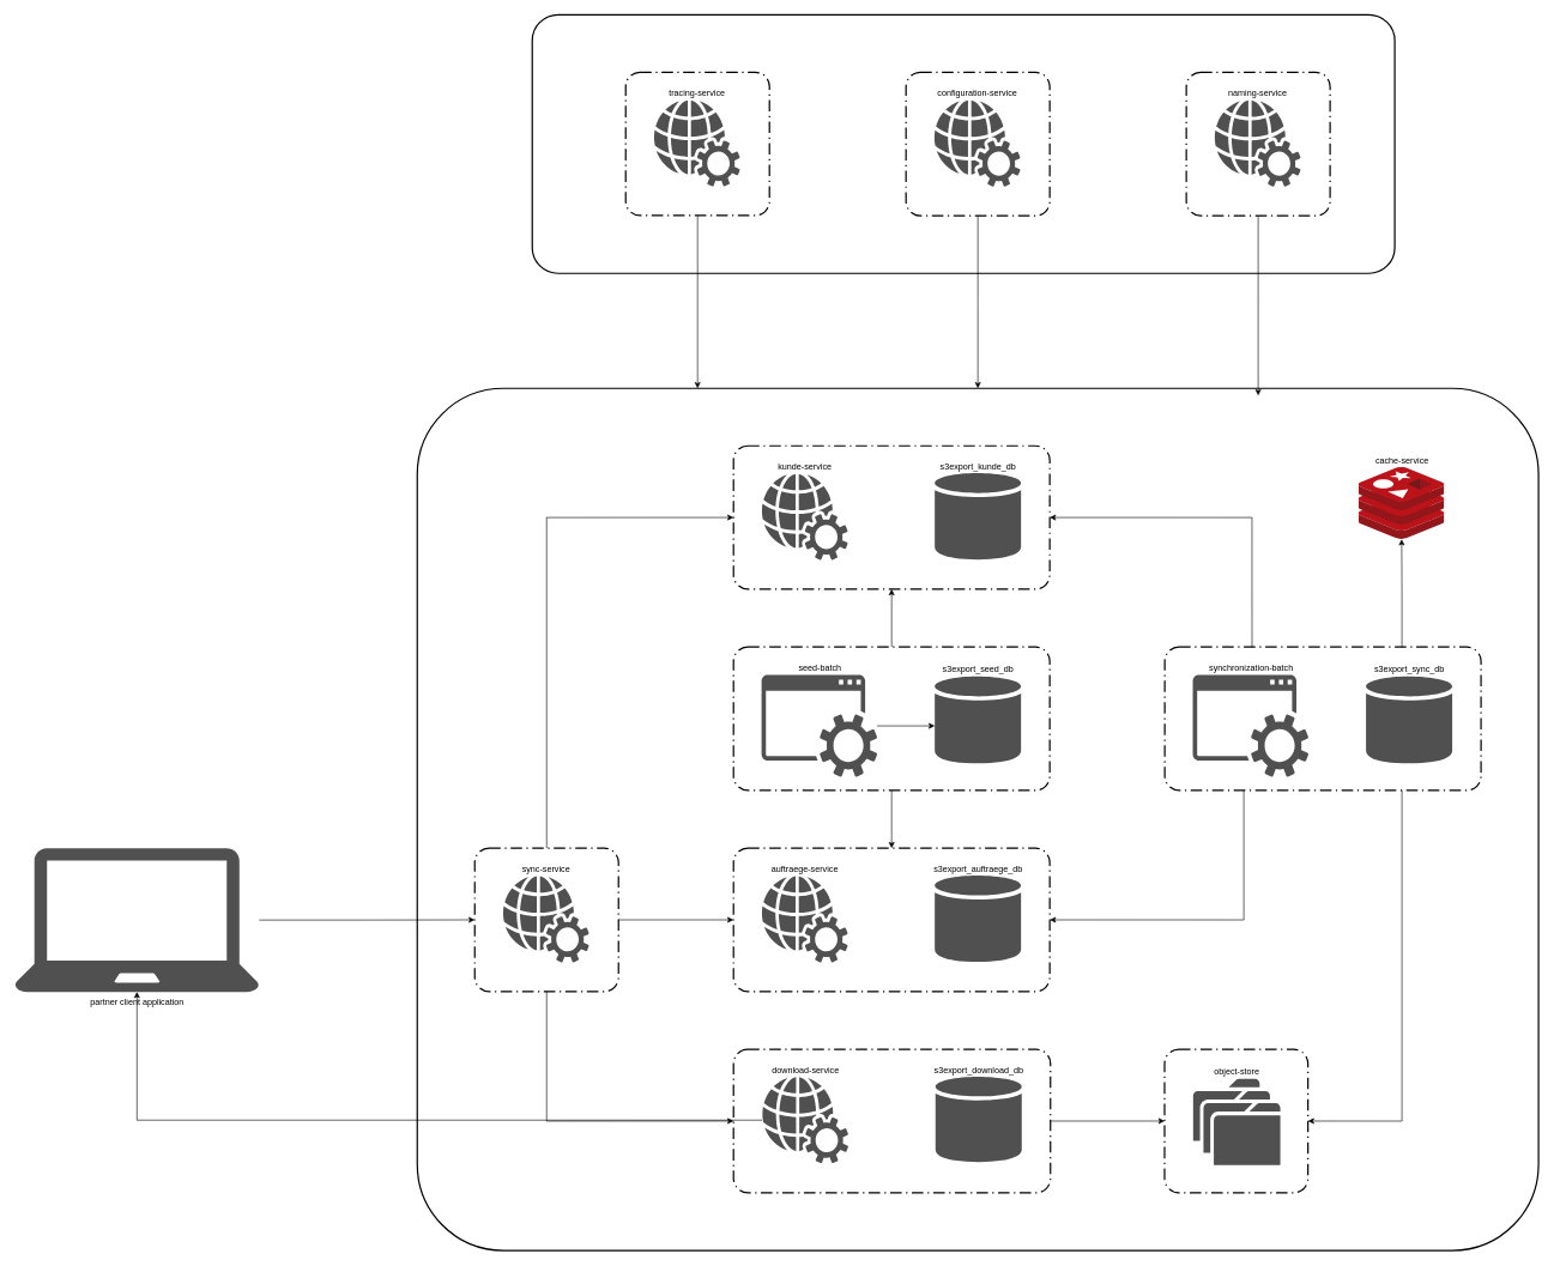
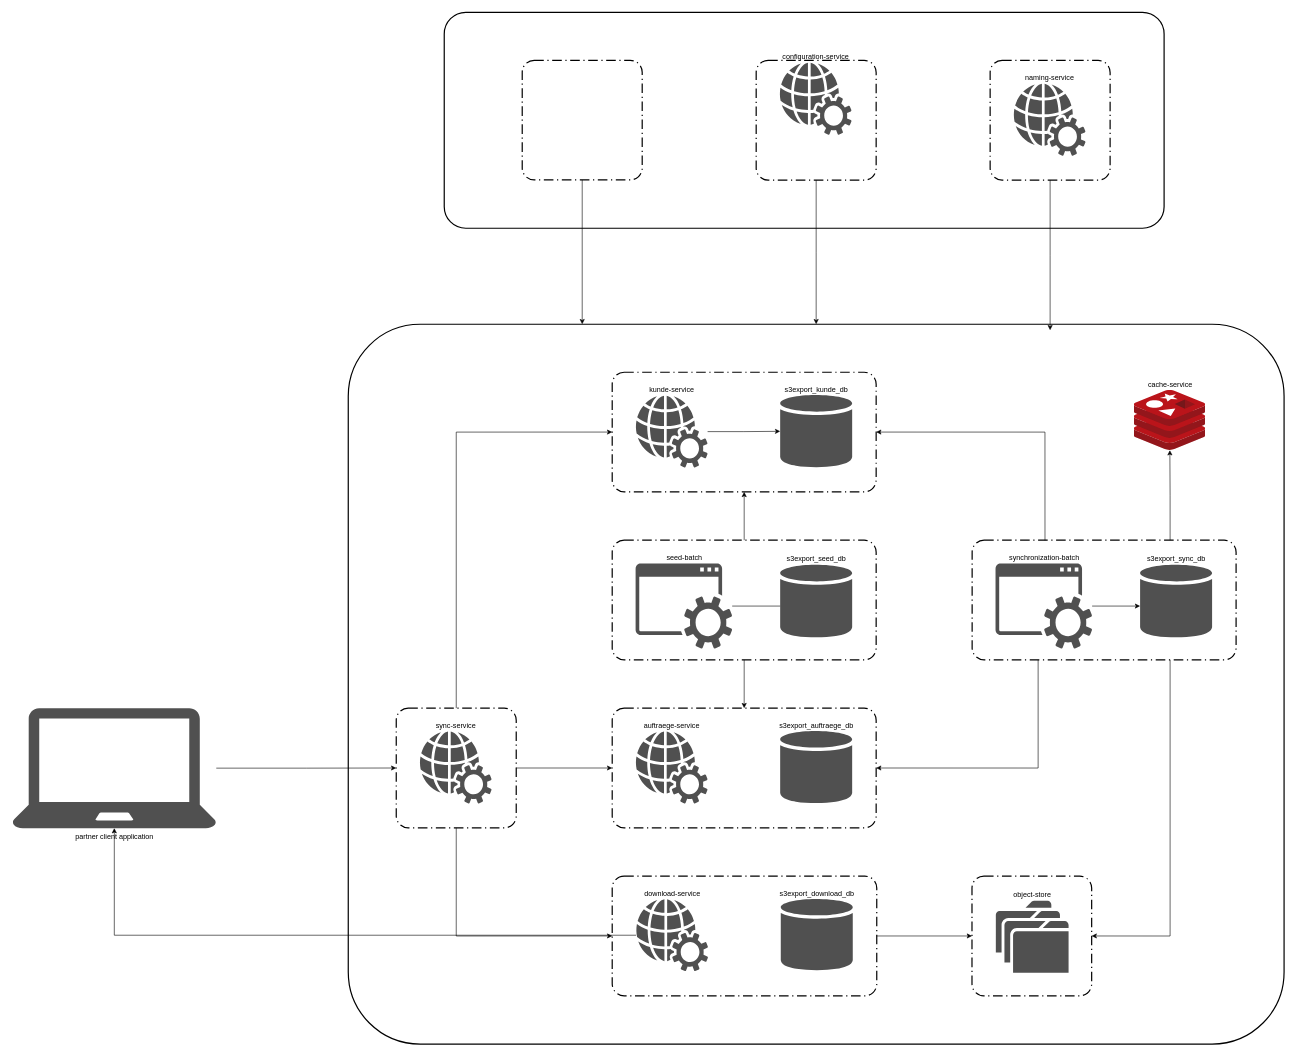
- <mxCell id="51" value="tracing-service" style="pointerEvents=1;shadow=0;dashed=0;html=1;strokeColor=none;fillColor=#505050;labelPosition=center;verticalLabelPosition=top;verticalAlign=bottom;outlineConnect=0;align=center;shape=mxgraph.office.services.web_services;" vertex="1" parent="49"><mxGeometry x="39" y="39" width="120" height="120" as="geometry" /></mxCell>
- <mxCell id="44" value="configuration-service" style="pointerEvents=1;shadow=0;dashed=0;html=1;strokeColor=none;fillColor=#505050;labelPosition=center;verticalLabelPosition=top;verticalAlign=bottom;outlineConnect=0;align=center;shape=mxgraph.office.services.web_services;" vertex="1" parent="42"><mxGeometry x="39" y="39" width="120" height="120" as="geometry" /></mxCell>
+ <mxCell id="44" value="configuration-service" style="pointerEvents=1;shadow=0;dashed=0;html=1;strokeColor=none;fillColor=#505050;labelPosition=center;verticalLabelPosition=top;verticalAlign=bottom;outlineConnect=0;align=center;shape=mxgraph.office.services.web_services;" vertex="1" parent="42"><mxGeometry x="39" y="4" width="120" height="120" as="geometry" /></mxCell>
+ <mxCell id="12" style="edgeStyle=orthogonalEdgeStyle;rounded=0;orthogonalLoop=1;jettySize=auto;html=1;" edge="1" parent="8" source="10" target="11"><mxGeometry relative="1" as="geometry" /></mxCell>
- <mxCell id="37" style="edgeStyle=orthogonalEdgeStyle;rounded=0;orthogonalLoop=1;jettySize=auto;html=1;entryX=0;entryY=0.566;entryDx=0;entryDy=0;entryPerimeter=0;" edge="1" parent="34" source="38" target="36"><mxGeometry relative="1" as="geometry" /></mxCell>
+ <mxCell id="37" style="edgeStyle=orthogonalEdgeStyle;rounded=0;orthogonalLoop=1;jettySize=auto;html=1;entryX=0;entryY=0.566;entryDx=0;entryDy=0;entryPerimeter=0;endArrow=none;" edge="1" parent="34" source="38" target="36"><mxGeometry relative="1" as="geometry" /></mxCell>
+ <mxCell id="16" style="edgeStyle=orthogonalEdgeStyle;rounded=0;orthogonalLoop=1;jettySize=auto;html=1;entryX=0;entryY=0.566;entryDx=0;entryDy=0;entryPerimeter=0;" edge="1" parent="13" source="17" target="15"><mxGeometry relative="1" as="geometry" /></mxCell>
